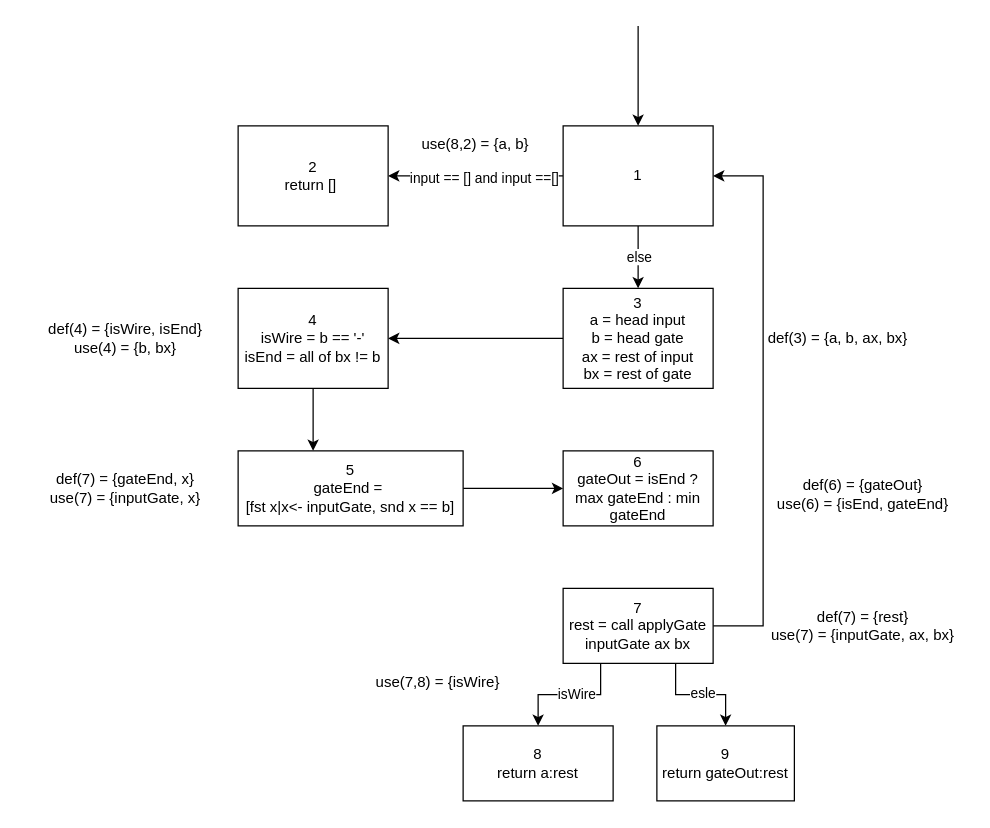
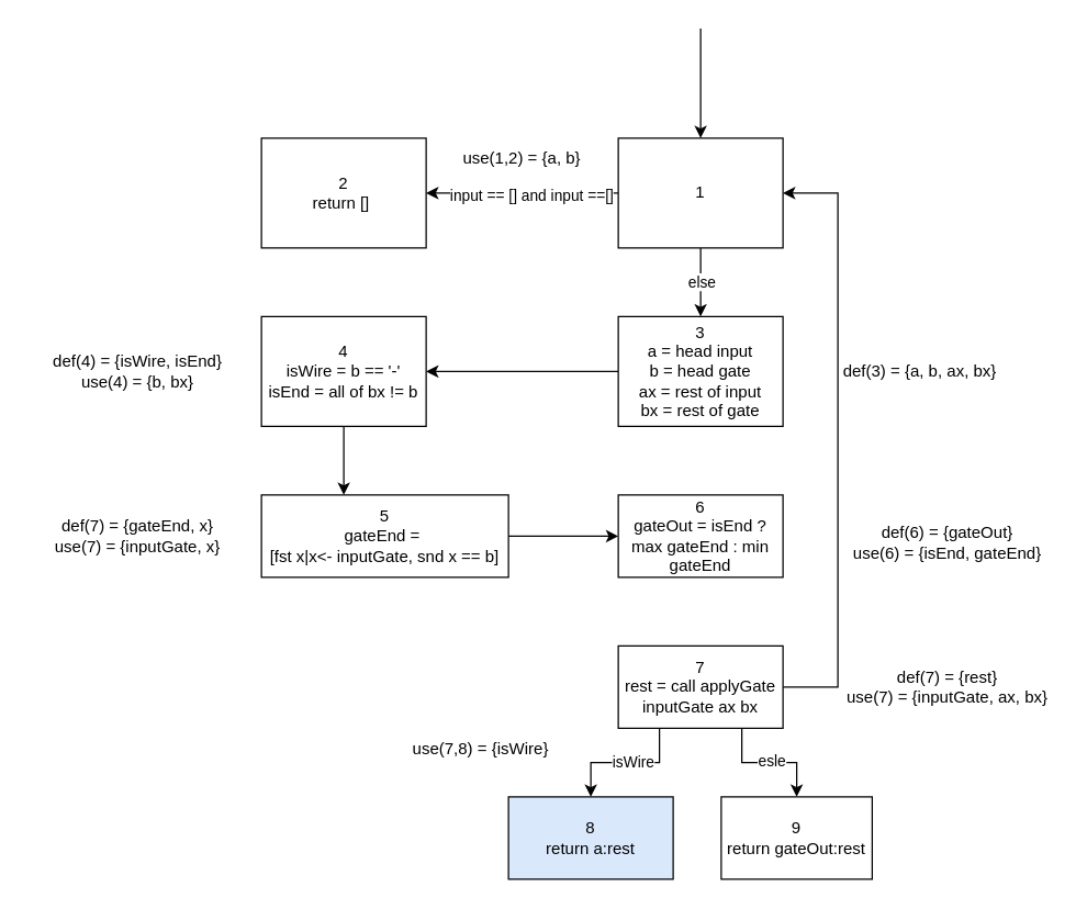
- <mxCell id="25" value="use(8,2) = {a, b}" style="text;html=1;strokeColor=none;fillColor=none;align=center;verticalAlign=middle;whiteSpace=wrap;rounded=0;" vertex="1" parent="1"><mxGeometry x="330" y="100" width="100" height="30" as="geometry" /></mxCell>
+ <mxCell id="25" value="use(1,2) = {a, b}" style="text;html=1;strokeColor=none;fillColor=none;align=center;verticalAlign=middle;whiteSpace=wrap;rounded=0;" vertex="1" parent="1"><mxGeometry x="330" y="100" width="100" height="30" as="geometry" /></mxCell>
- <mxCell id="17" value="8&lt;br&gt;return a:rest" style="rounded=0;whiteSpace=wrap;html=1;" vertex="1" parent="1"><mxGeometry x="370" y="580" width="120" height="60" as="geometry" /></mxCell>
+ <mxCell id="17" value="8&lt;br&gt;return a:rest" style="rounded=0;whiteSpace=wrap;html=1;fillColor=#dae8fc;" vertex="1" parent="1"><mxGeometry x="370" y="580" width="120" height="60" as="geometry" /></mxCell>
